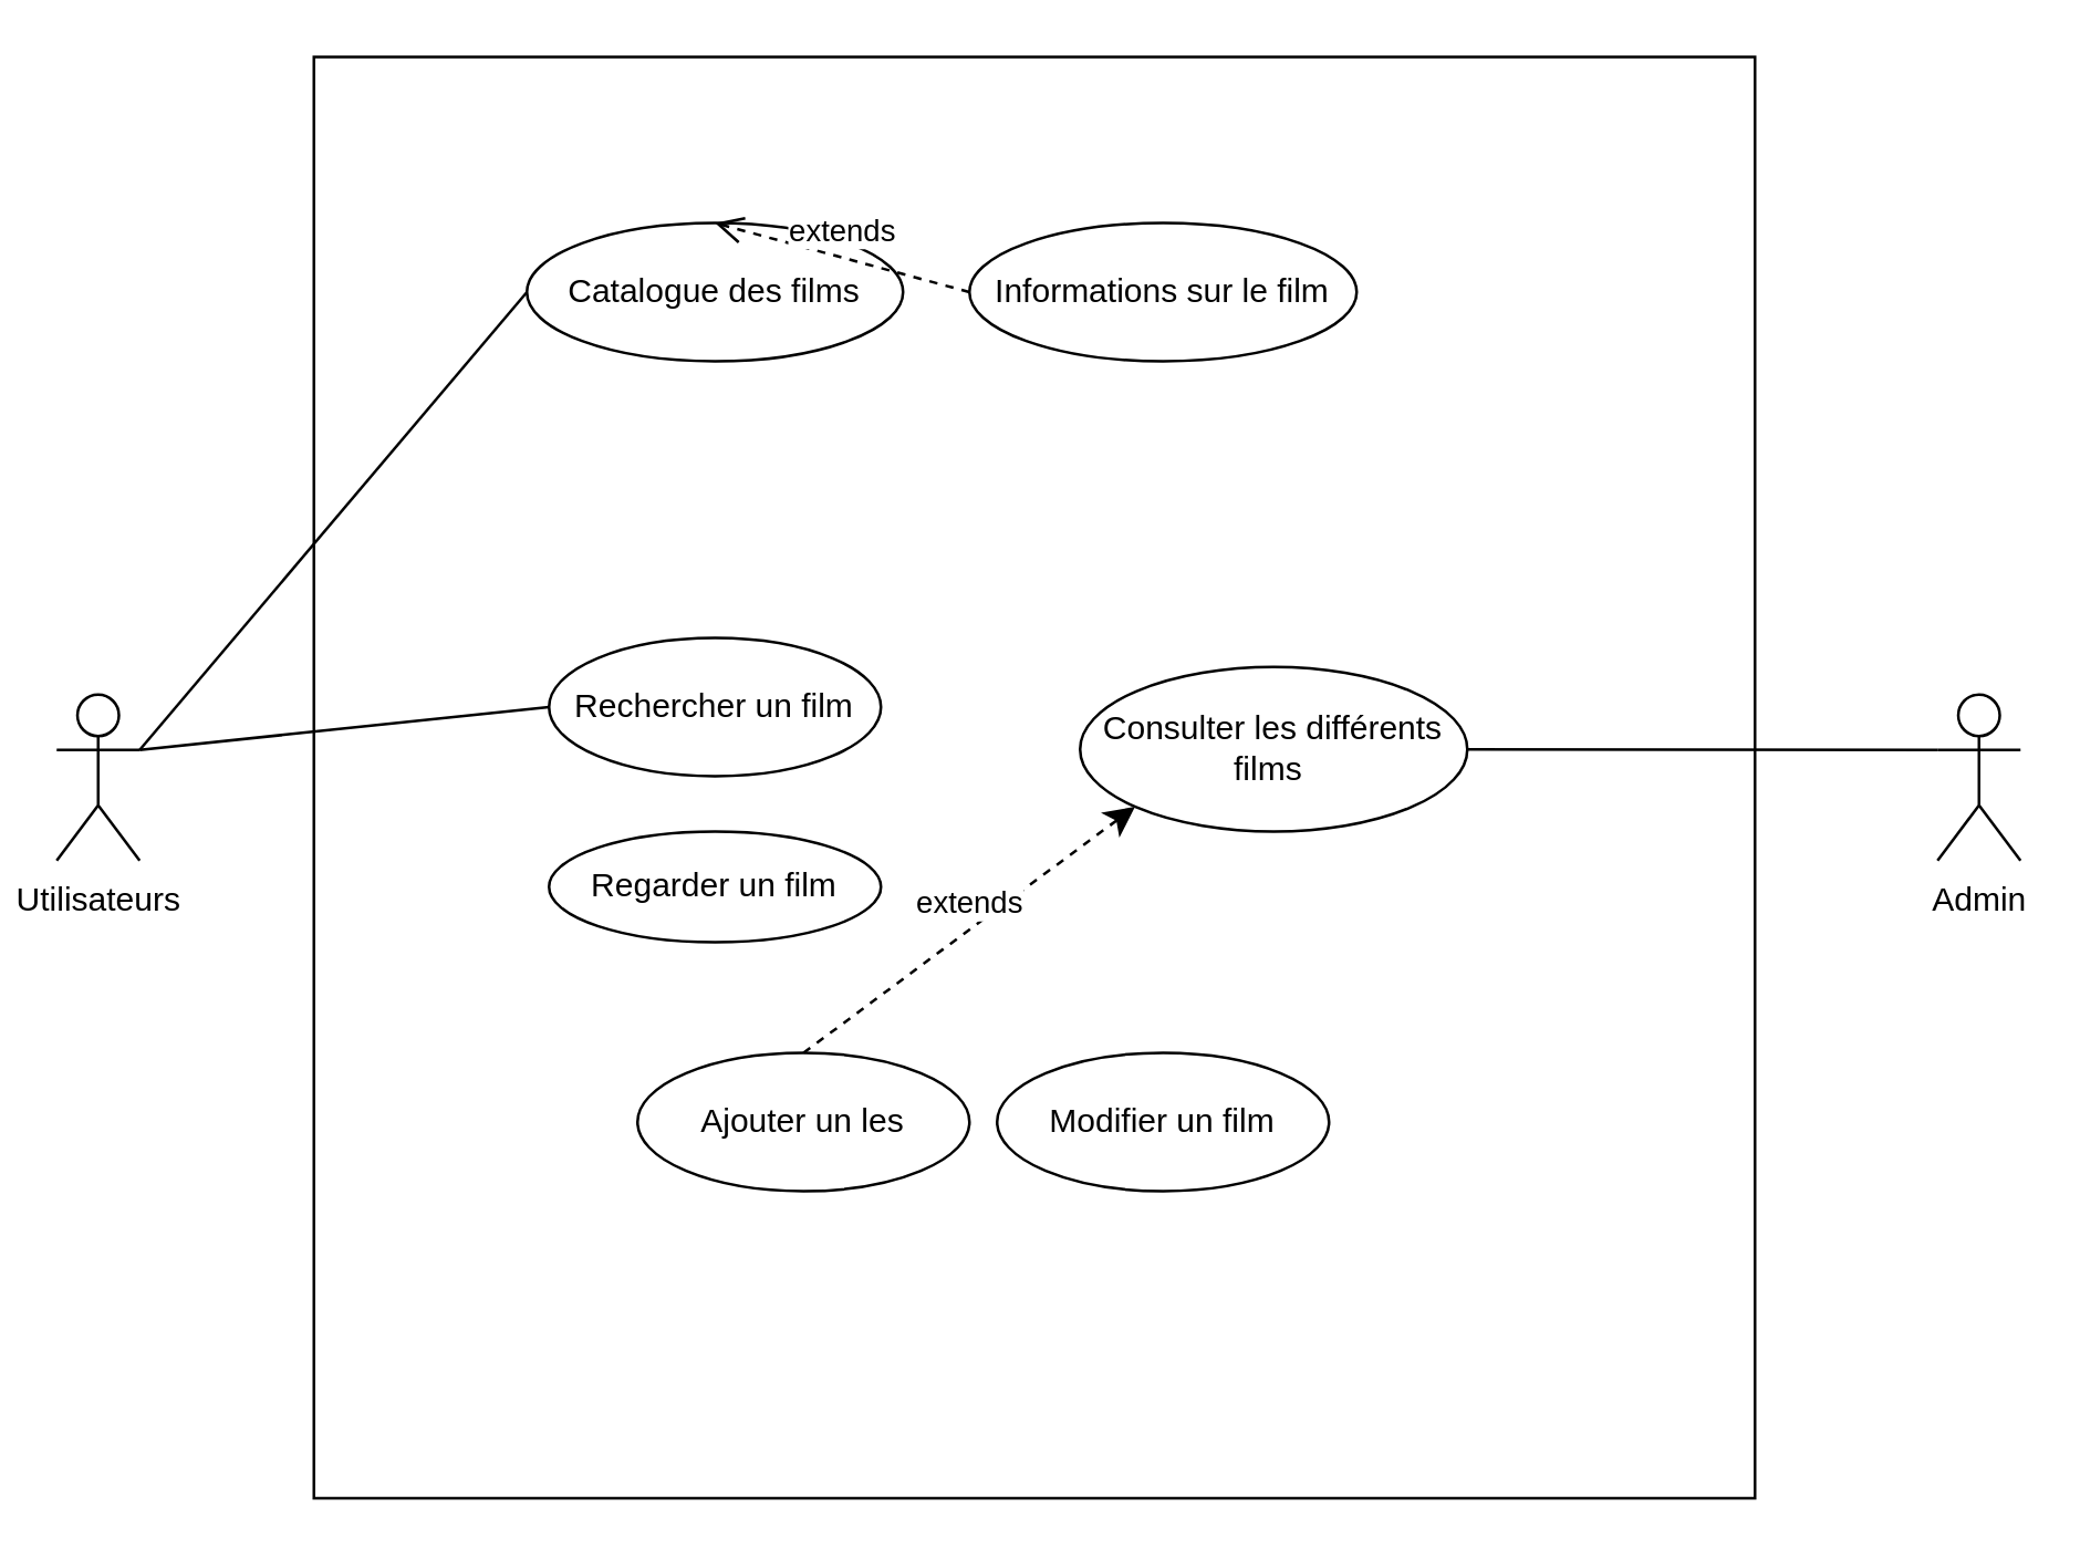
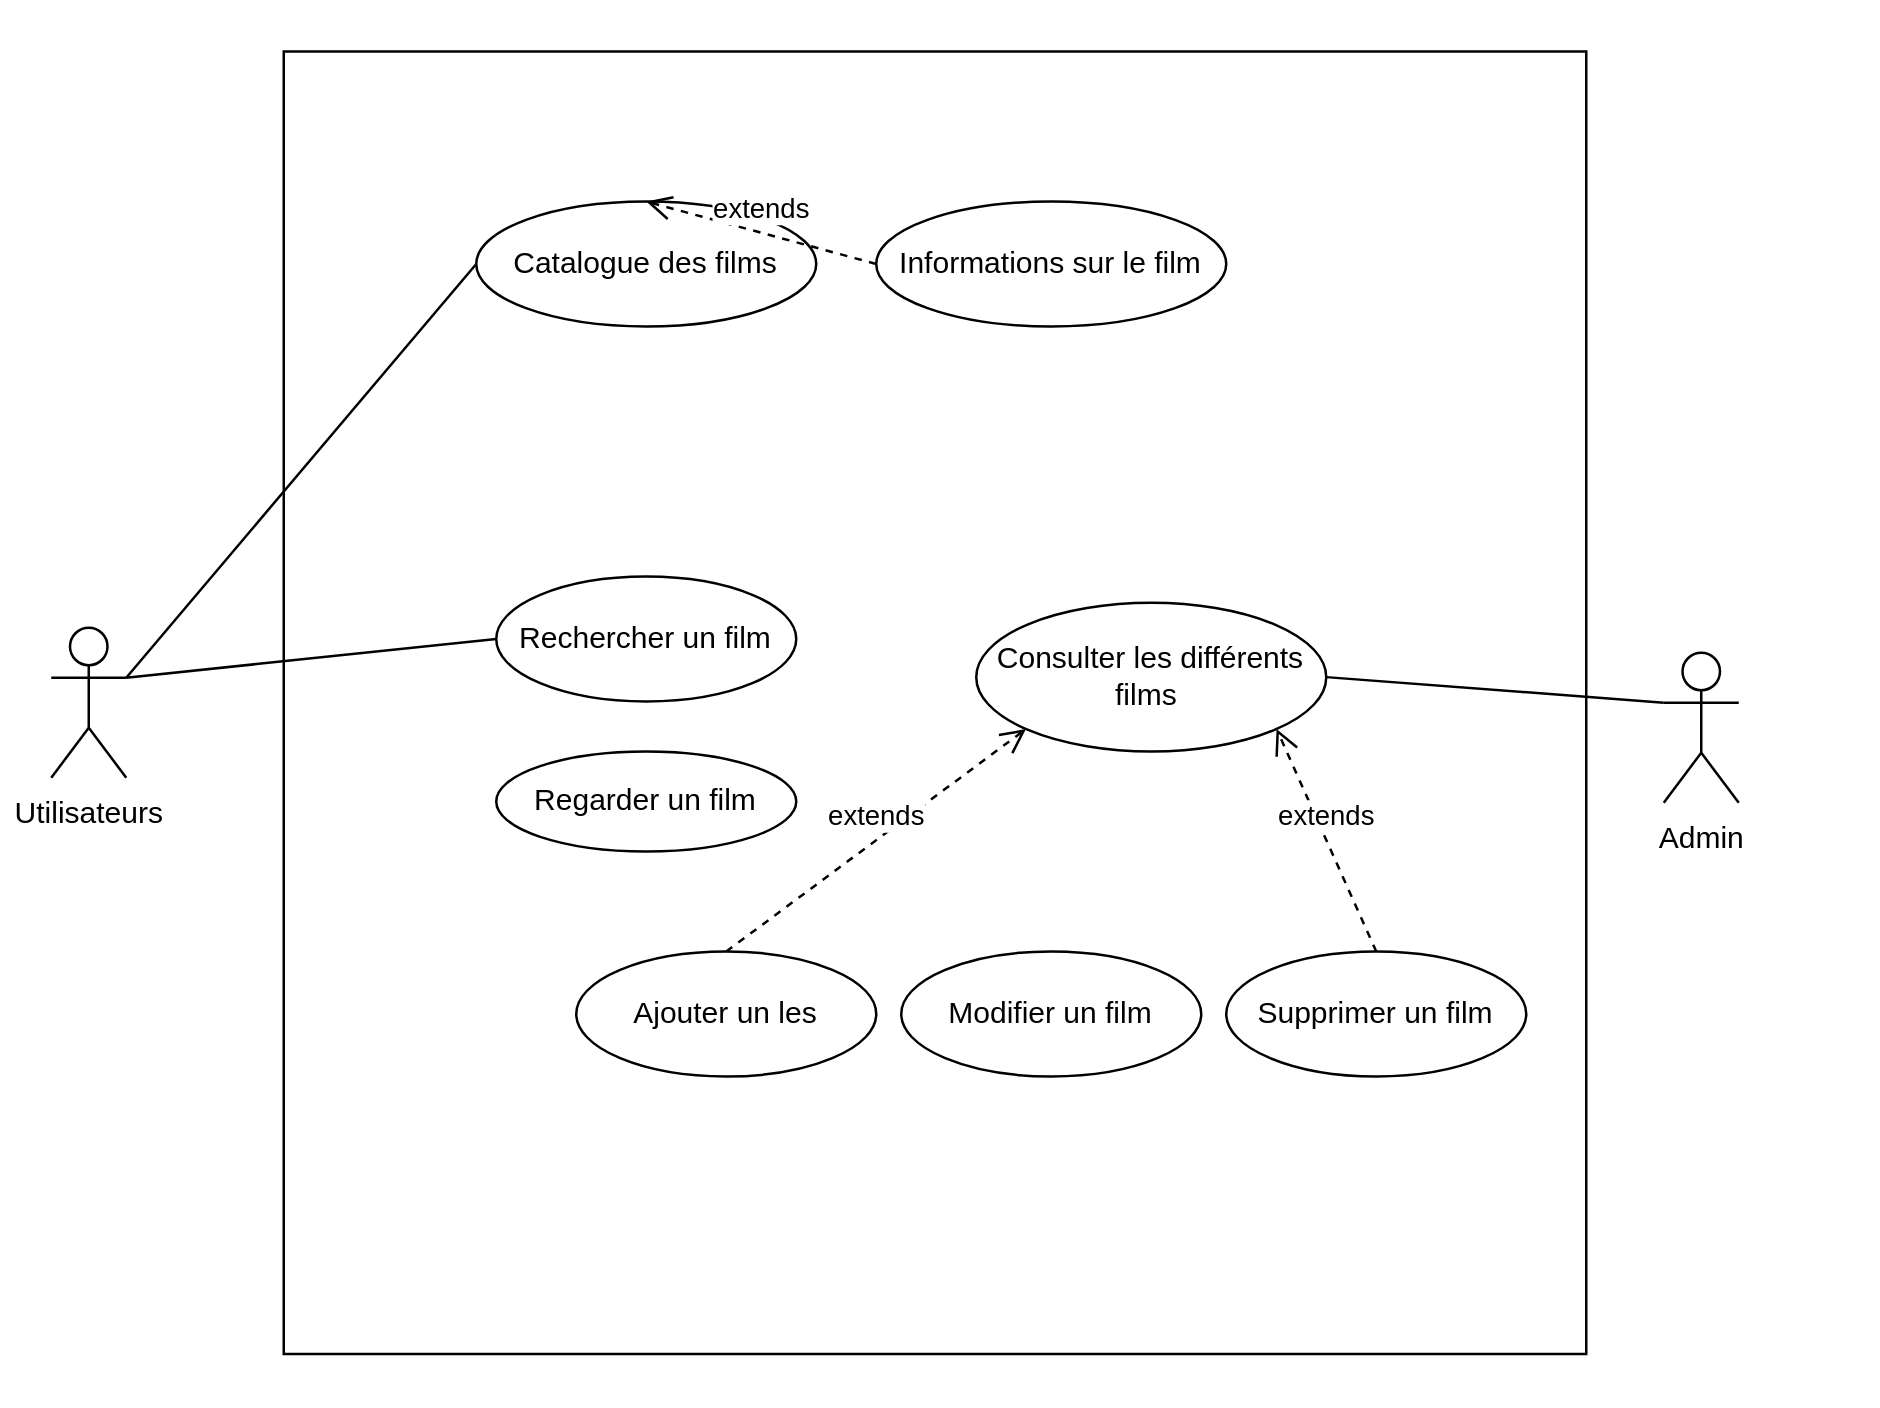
- <mxCell id="7" value="Admin" style="shape=umlActor;verticalLabelPosition=bottom;verticalAlign=top;html=1;outlineConnect=0;" vertex="1" parent="1"><mxGeometry x="700" y="250.5" width="30" height="60" as="geometry" /></mxCell>
+ <mxCell id="7" value="Admin" style="shape=umlActor;verticalLabelPosition=bottom;verticalAlign=top;html=1;outlineConnect=0;" vertex="1" parent="1"><mxGeometry x="665" y="260.5" width="30" height="60" as="geometry" /></mxCell>
- <mxCell id="12" value="extends" style="html=1;verticalAlign=bottom;endArrow=classic;dashed=1;endSize=8;curved=0;rounded=0;exitX=0.5;exitY=0;exitDx=0;exitDy=0;entryX=0;entryY=1;entryDx=0;entryDy=0;" edge="1" parent="1" source="11" target="10"><mxGeometry relative="1" as="geometry"><mxPoint x="400" y="240" as="sourcePoint" /><mxPoint x="320" y="240" as="targetPoint" /></mxGeometry></mxCell>
+ <mxCell id="12" value="extends" style="html=1;verticalAlign=bottom;endArrow=open;dashed=1;endSize=8;curved=0;rounded=0;exitX=0.5;exitY=0;exitDx=0;exitDy=0;entryX=0;entryY=1;entryDx=0;entryDy=0;" edge="1" parent="1" source="11" target="10"><mxGeometry relative="1" as="geometry"><mxPoint x="400" y="240" as="sourcePoint" /><mxPoint x="320" y="240" as="targetPoint" /></mxGeometry></mxCell>
+ <mxCell id="15" value="extends" style="html=1;verticalAlign=bottom;endArrow=open;dashed=1;endSize=8;curved=0;rounded=0;exitX=0.5;exitY=0;exitDx=0;exitDy=0;entryX=1;entryY=1;entryDx=0;entryDy=0;" edge="1" parent="1" source="14" target="10"><mxGeometry relative="1" as="geometry"><mxPoint x="430" y="390" as="sourcePoint" /><mxPoint x="460" y="300" as="targetPoint" /></mxGeometry></mxCell>
+ <mxCell id="14" value="Supprimer un film" style="ellipse;whiteSpace=wrap;html=1;" vertex="1" parent="1"><mxGeometry x="490" y="380" width="120" height="50" as="geometry" /></mxCell>
